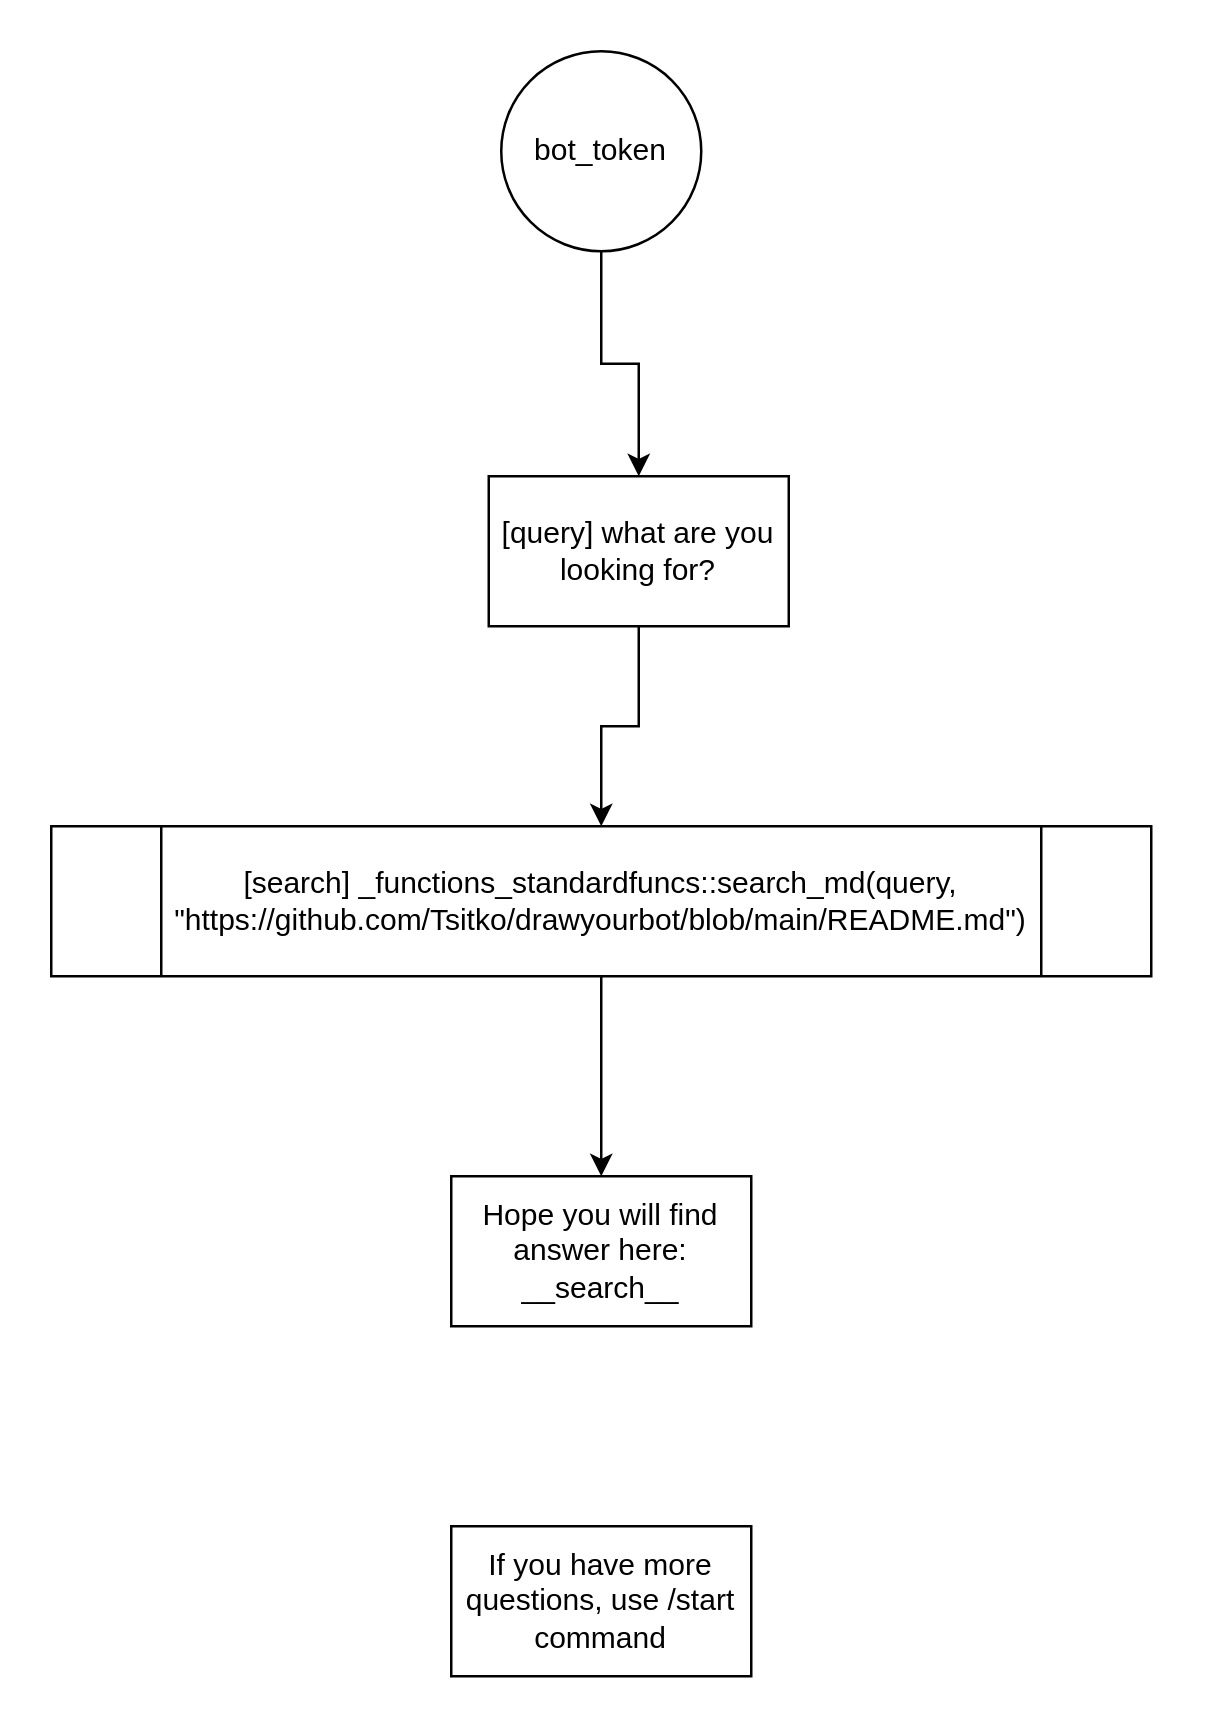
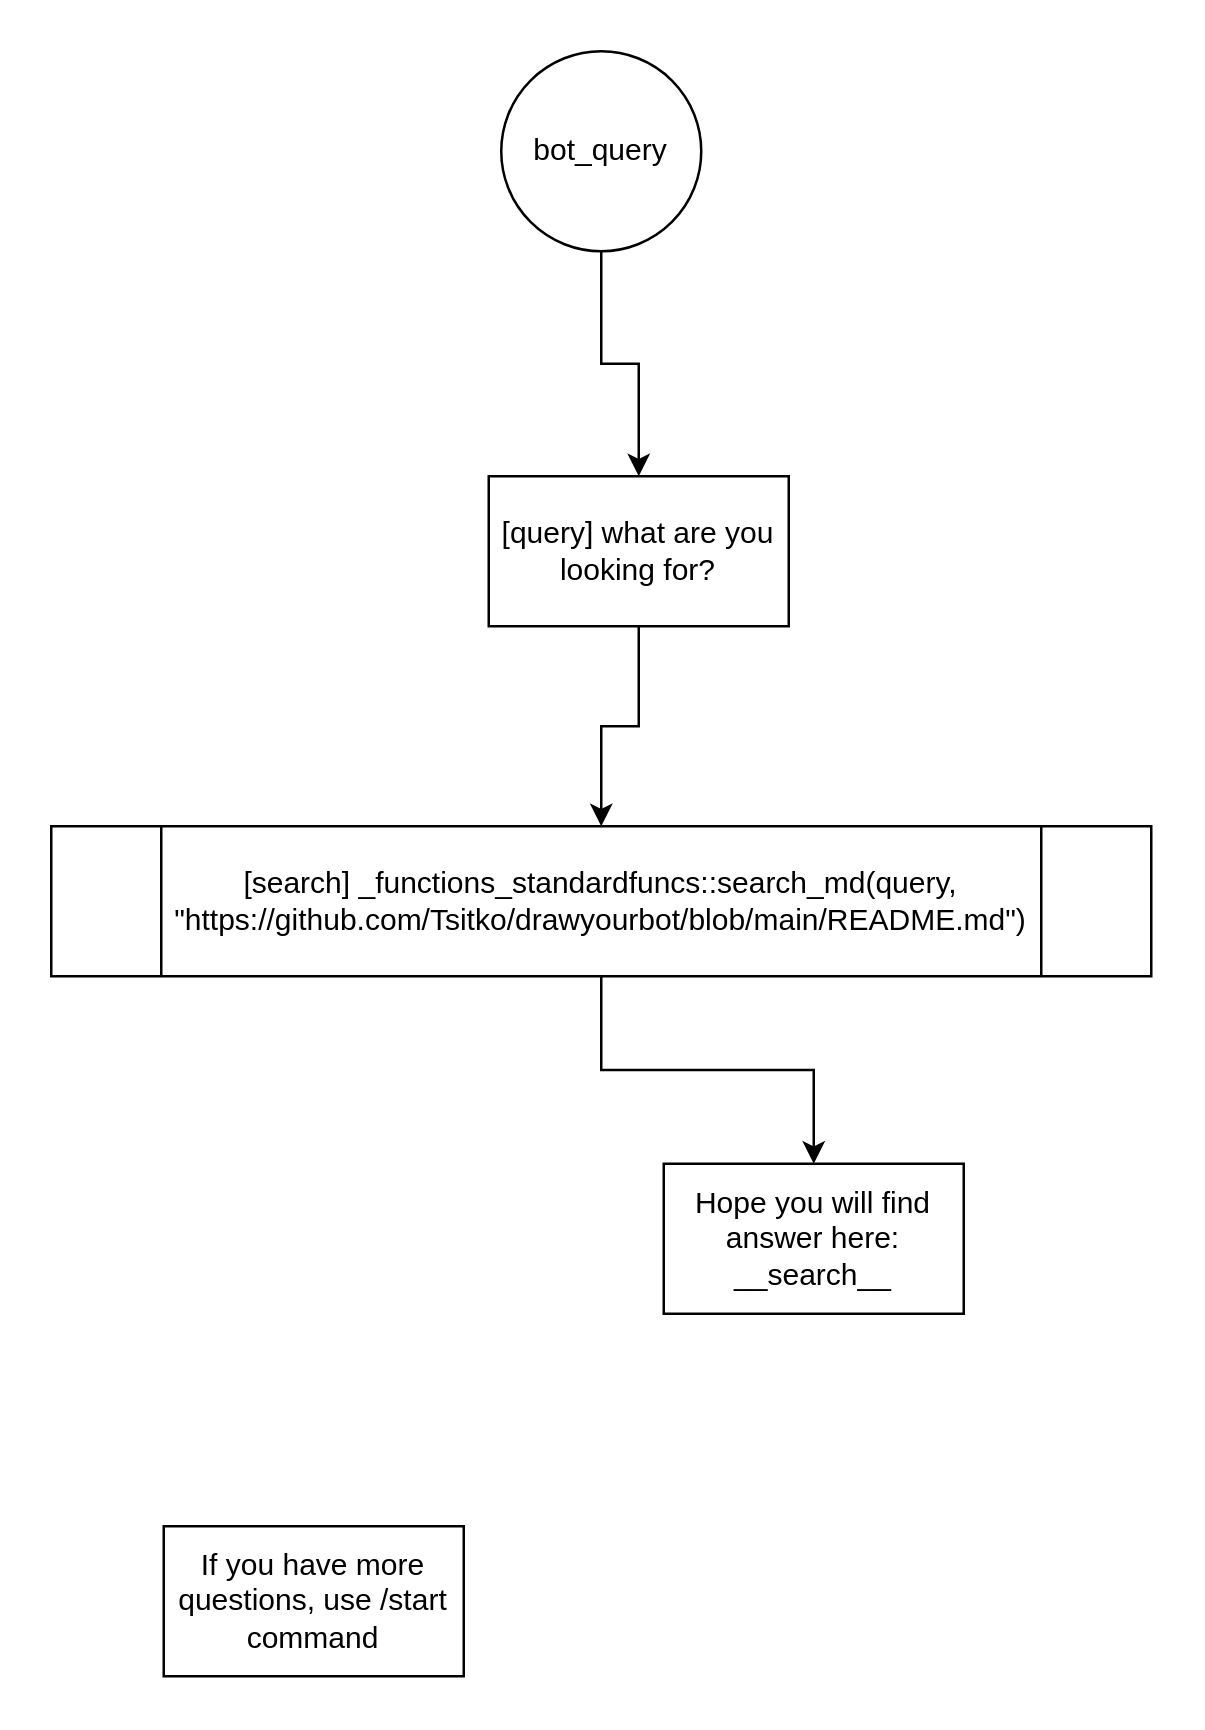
- <mxCell id="3" value="bot_token" style="ellipse;whiteSpace=wrap;html=1;aspect=fixed;" vertex="1" parent="1"><mxGeometry x="200" y="20" width="80" height="80" as="geometry" /></mxCell>
+ <mxCell id="3" value="bot_query" style="ellipse;whiteSpace=wrap;html=1;aspect=fixed;" vertex="1" parent="1"><mxGeometry x="200" y="20" width="80" height="80" as="geometry" /></mxCell>
- <mxCell id="8" value="Hope you will find answer here: &lt;br&gt;__search__" style="whiteSpace=wrap;html=1;" vertex="1" parent="1"><mxGeometry x="180" y="470" width="120" height="60" as="geometry" /></mxCell>
+ <mxCell id="8" value="Hope you will find answer here: &lt;br&gt;__search__" style="whiteSpace=wrap;html=1;" vertex="1" parent="1"><mxGeometry x="265" y="465" width="120" height="60" as="geometry" /></mxCell>
- <mxCell id="9" value="If you have more questions, use /start command" style="whiteSpace=wrap;html=1;" vertex="1" parent="1"><mxGeometry x="180" y="610" width="120" height="60" as="geometry" /></mxCell>
+ <mxCell id="9" value="If you have more questions, use /start command" style="whiteSpace=wrap;html=1;" vertex="1" parent="1"><mxGeometry x="65" y="610" width="120" height="60" as="geometry" /></mxCell>
